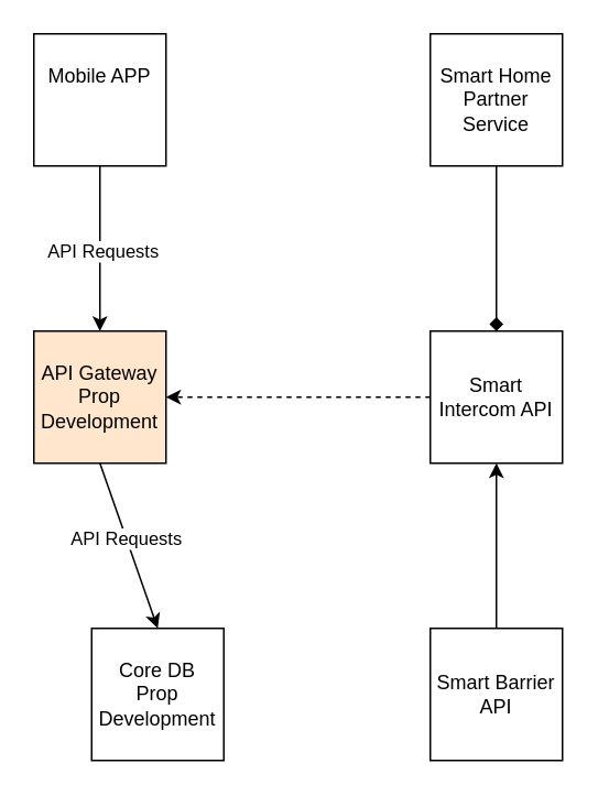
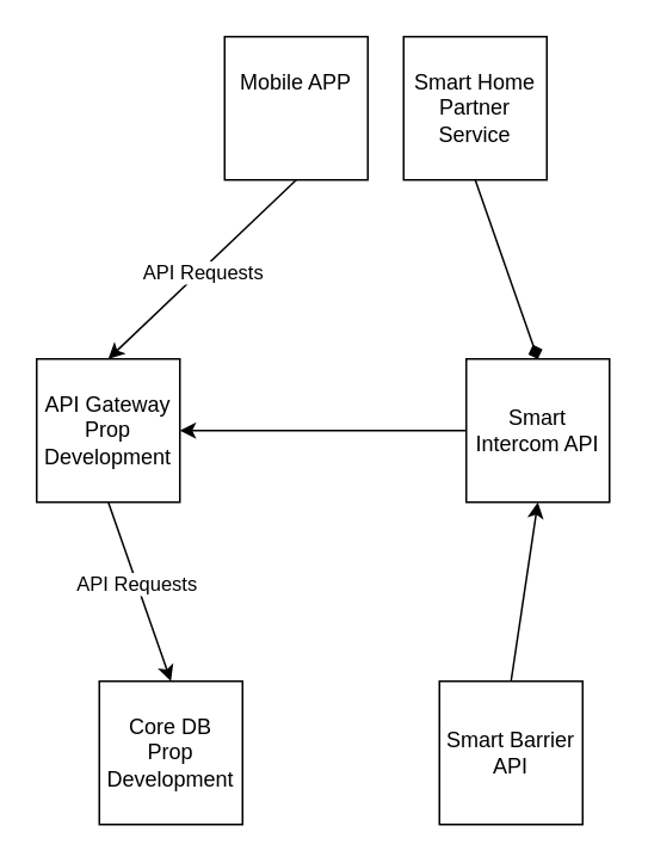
- <mxCell id="2" value="Mobile APP&lt;div&gt;&lt;br&gt;&lt;/div&gt;&lt;div&gt;&lt;br&gt;&lt;/div&gt;" style="whiteSpace=wrap;html=1;aspect=fixed;" vertex="1" parent="1"><mxGeometry x="20" y="20" width="80" height="80" as="geometry" /></mxCell>
+ <mxCell id="2" value="Mobile APP&lt;div&gt;&lt;br&gt;&lt;/div&gt;&lt;div&gt;&lt;br&gt;&lt;/div&gt;" style="whiteSpace=wrap;html=1;aspect=fixed;" vertex="1" parent="1"><mxGeometry x="125" y="20" width="80" height="80" as="geometry" /></mxCell>
- <mxCell id="3" value="Smart Home Partner Service" style="whiteSpace=wrap;html=1;aspect=fixed;" vertex="1" parent="1"><mxGeometry x="260" y="20" width="80" height="80" as="geometry" /></mxCell>
+ <mxCell id="3" value="Smart Home Partner Service" style="whiteSpace=wrap;html=1;aspect=fixed;" vertex="1" parent="1"><mxGeometry x="225" y="20" width="80" height="80" as="geometry" /></mxCell>
- <mxCell id="4" value="&lt;div&gt;API Gateway&lt;br&gt;Prop Development&lt;/div&gt;" style="whiteSpace=wrap;html=1;aspect=fixed;fillColor=#ffe6cc;" vertex="1" parent="1"><mxGeometry x="20" y="200" width="80" height="80" as="geometry" /></mxCell>
+ <mxCell id="4" value="&lt;div&gt;API Gateway&lt;br&gt;Prop Development&lt;/div&gt;" style="whiteSpace=wrap;html=1;aspect=fixed;" vertex="1" parent="1"><mxGeometry x="20" y="200" width="80" height="80" as="geometry" /></mxCell>
- <mxCell id="11" value="" style="endArrow=classic;html=1;rounded=0;entryX=1;entryY=0.5;entryDx=0;entryDy=0;exitX=0;exitY=0.5;exitDx=0;exitDy=0;dashed=1;" edge="1" parent="1" source="7" target="4"><mxGeometry width="50" height="50" relative="1" as="geometry"><mxPoint x="290" y="440" as="sourcePoint" /><mxPoint x="340" y="390" as="targetPoint" /></mxGeometry></mxCell>
+ <mxCell id="11" value="" style="endArrow=classic;html=1;rounded=0;entryX=1;entryY=0.5;entryDx=0;entryDy=0;exitX=0;exitY=0.5;exitDx=0;exitDy=0;" edge="1" parent="1" source="7" target="4"><mxGeometry width="50" height="50" relative="1" as="geometry"><mxPoint x="290" y="440" as="sourcePoint" /><mxPoint x="340" y="390" as="targetPoint" /></mxGeometry></mxCell>
- <mxCell id="9" value="Smart Barrier API" style="whiteSpace=wrap;html=1;aspect=fixed;" vertex="1" parent="1"><mxGeometry x="260" y="380" width="80" height="80" as="geometry" /></mxCell>
+ <mxCell id="9" value="Smart Barrier API" style="whiteSpace=wrap;html=1;aspect=fixed;" vertex="1" parent="1"><mxGeometry x="245" y="380" width="80" height="80" as="geometry" /></mxCell>
